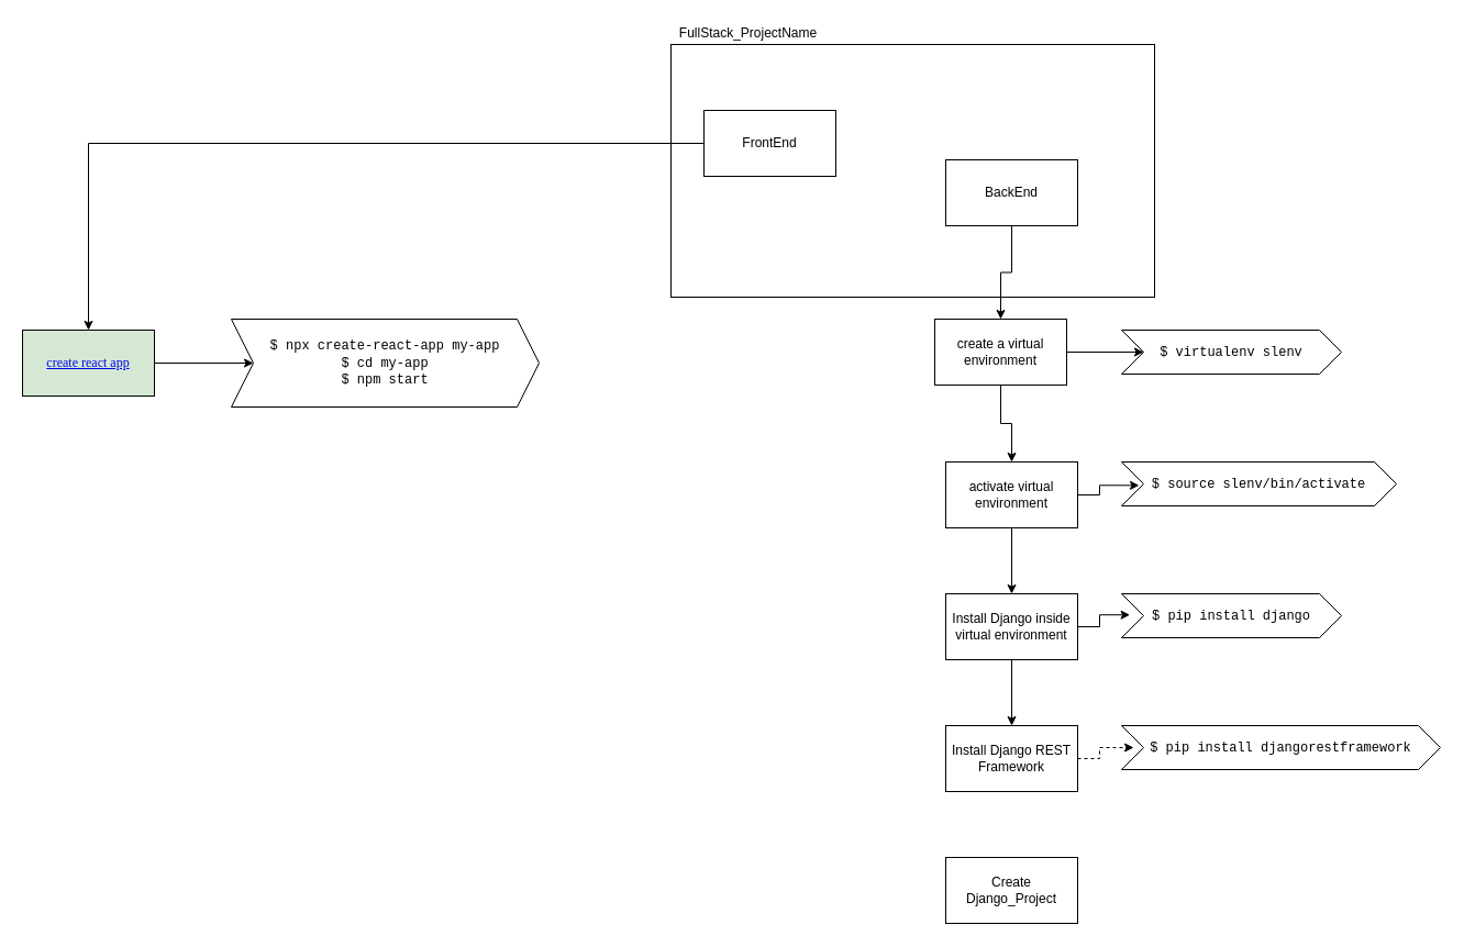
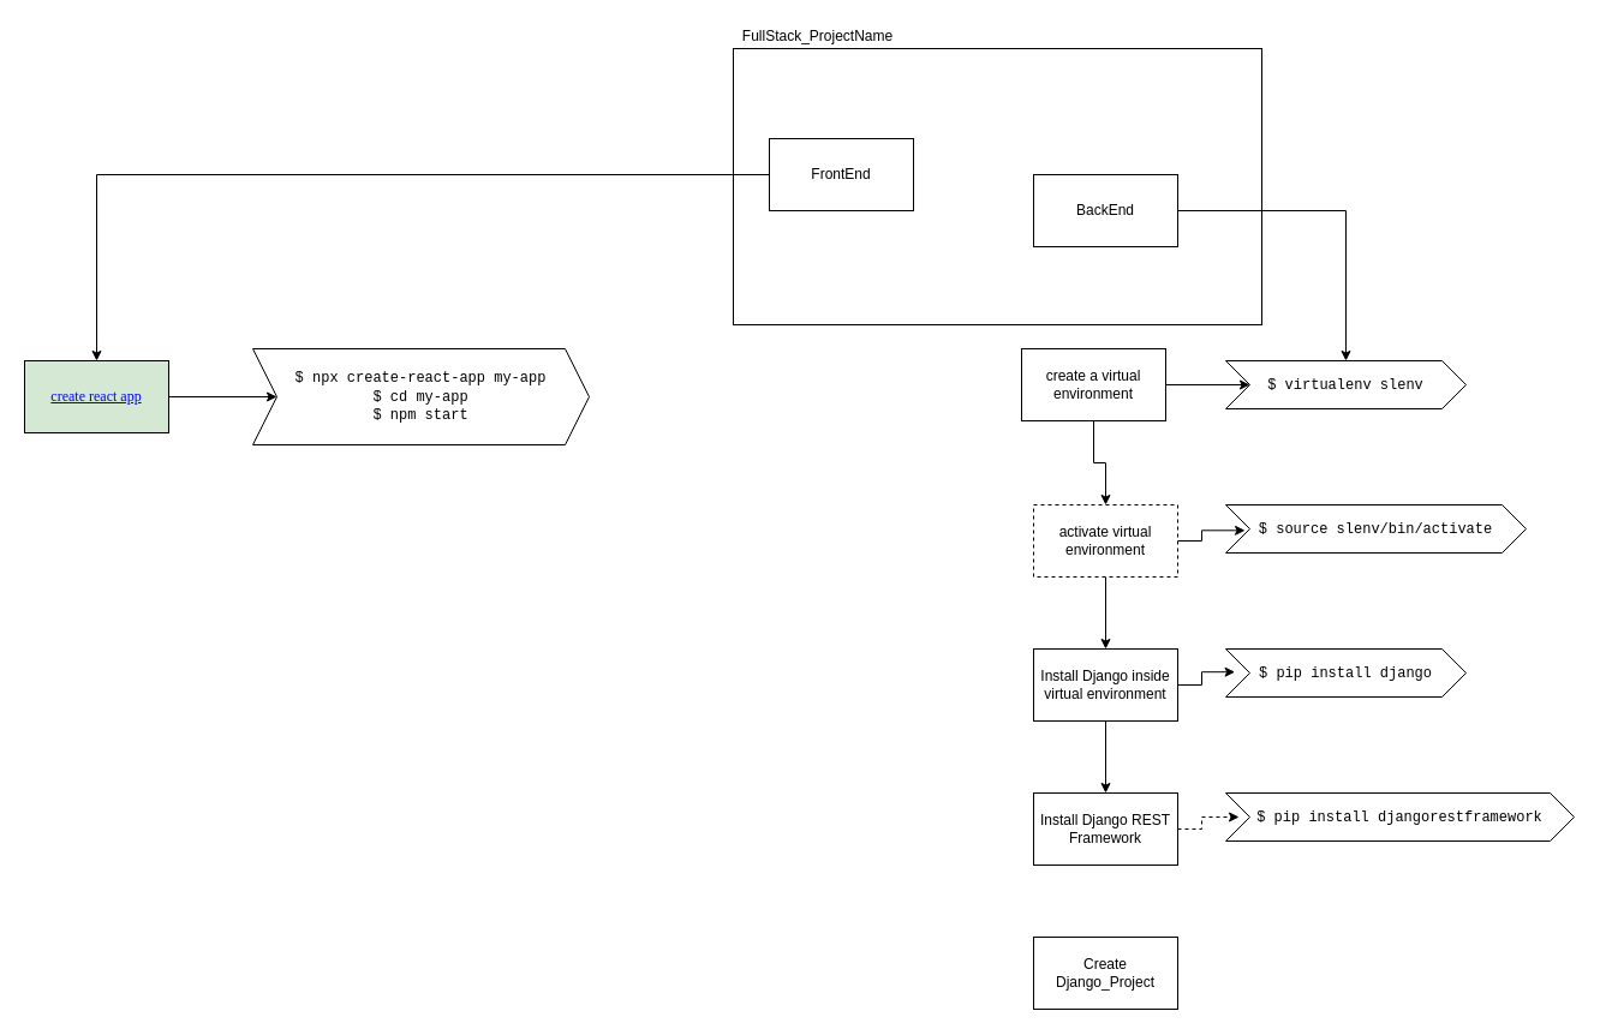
- <mxCell id="4" value="FrontEnd" style="rounded=0;whiteSpace=wrap;html=1;" vertex="1" parent="1"><mxGeometry x="640" y="100" width="120" height="60" as="geometry" /></mxCell>
+ <mxCell id="4" value="FrontEnd" style="rounded=0;whiteSpace=wrap;html=1;" vertex="1" parent="1"><mxGeometry x="640" y="115" width="120" height="60" as="geometry" /></mxCell>
- <mxCell id="5" style="edgeStyle=orthogonalEdgeStyle;rounded=0;orthogonalLoop=1;jettySize=auto;html=1;entryX=0.5;entryY=0;entryDx=0;entryDy=0;" edge="1" parent="1" source="6" target="10"><mxGeometry relative="1" as="geometry" /></mxCell>
+ <mxCell id="5" style="edgeStyle=orthogonalEdgeStyle;rounded=0;orthogonalLoop=1;jettySize=auto;html=1;" edge="1" parent="1" source="6" target="11"><mxGeometry relative="1" as="geometry" /></mxCell>
- <mxCell id="14" value="activate virtual environment" style="rounded=0;whiteSpace=wrap;html=1;" vertex="1" parent="1"><mxGeometry x="860" y="420" width="120" height="60" as="geometry" /></mxCell>
+ <mxCell id="14" value="activate virtual environment" style="rounded=0;whiteSpace=wrap;html=1;dashed=1;" vertex="1" parent="1"><mxGeometry x="860" y="420" width="120" height="60" as="geometry" /></mxCell>
